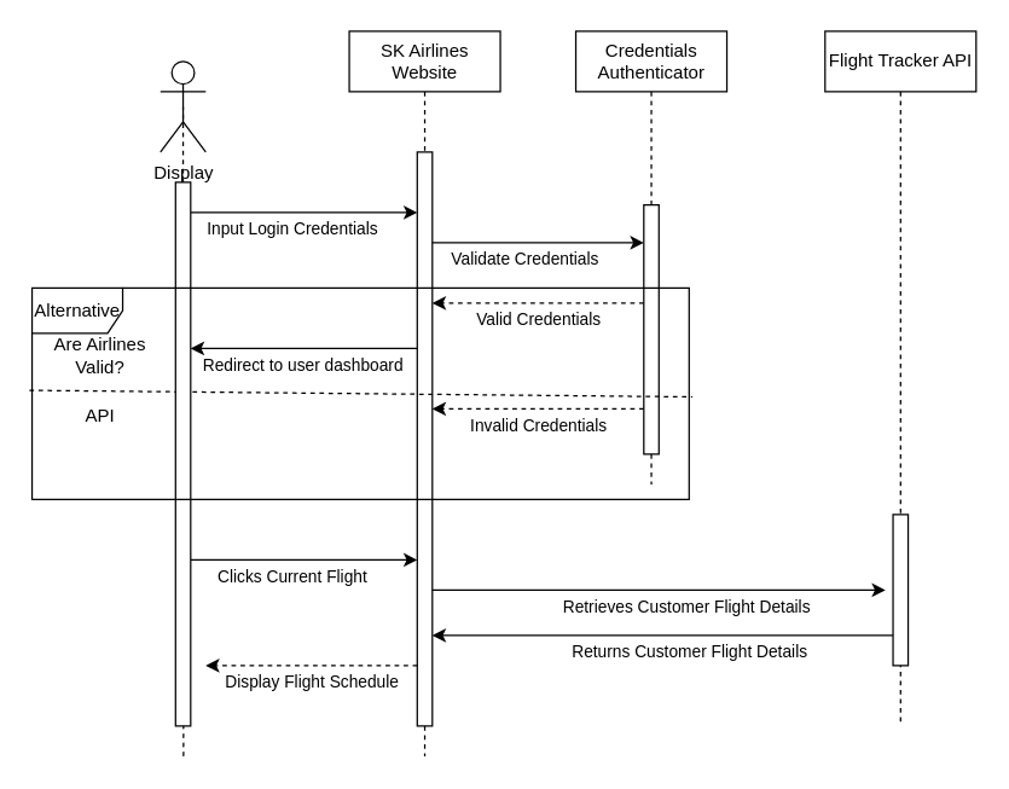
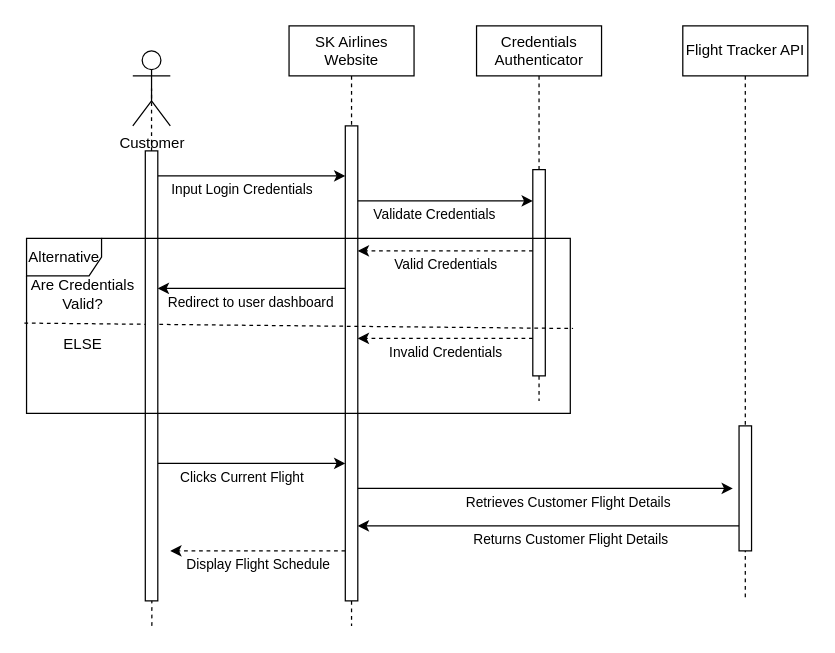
- <mxCell id="3" value="Display" style="shape=umlActor;verticalLabelPosition=bottom;verticalAlign=top;html=1;outlineConnect=0;" vertex="1" parent="1"><mxGeometry x="105.74" y="40" width="30" height="60" as="geometry" /></mxCell>
+ <mxCell id="3" value="Customer" style="shape=umlActor;verticalLabelPosition=bottom;verticalAlign=top;html=1;outlineConnect=0;" vertex="1" parent="1"><mxGeometry x="105.74" y="40" width="30" height="60" as="geometry" /></mxCell>
- <mxCell id="32" value="Are Airlines Valid?" style="text;html=1;strokeColor=none;fillColor=none;align=center;verticalAlign=middle;whiteSpace=wrap;rounded=0;" vertex="1" parent="1"><mxGeometry x="20.74" y="220" width="90" height="30" as="geometry" /></mxCell>
+ <mxCell id="32" value="Are Credentials Valid?" style="text;html=1;strokeColor=none;fillColor=none;align=center;verticalAlign=middle;whiteSpace=wrap;rounded=0;" vertex="1" parent="1"><mxGeometry x="20.74" y="220" width="90" height="30" as="geometry" /></mxCell>
- <mxCell id="33" value="API" style="text;html=1;strokeColor=none;fillColor=none;align=center;verticalAlign=middle;whiteSpace=wrap;rounded=0;" vertex="1" parent="1"><mxGeometry x="20.74" y="260" width="90" height="30" as="geometry" /></mxCell>
+ <mxCell id="33" value="ELSE" style="text;html=1;strokeColor=none;fillColor=none;align=center;verticalAlign=middle;whiteSpace=wrap;rounded=0;" vertex="1" parent="1"><mxGeometry x="20.74" y="260" width="90" height="30" as="geometry" /></mxCell>
